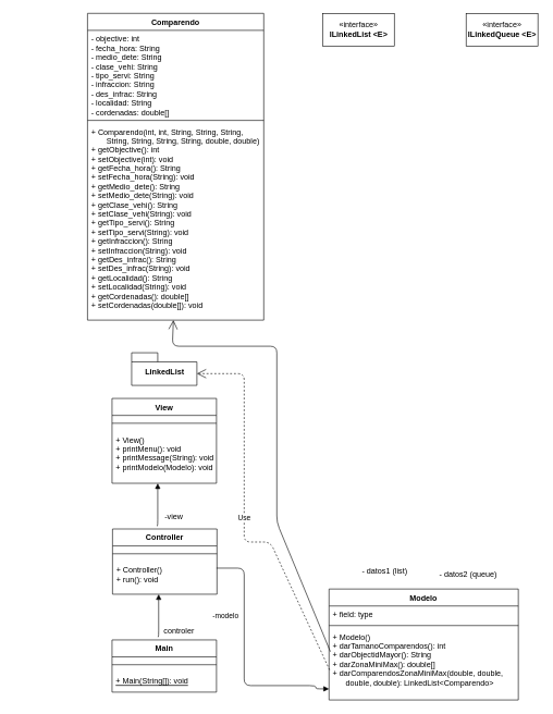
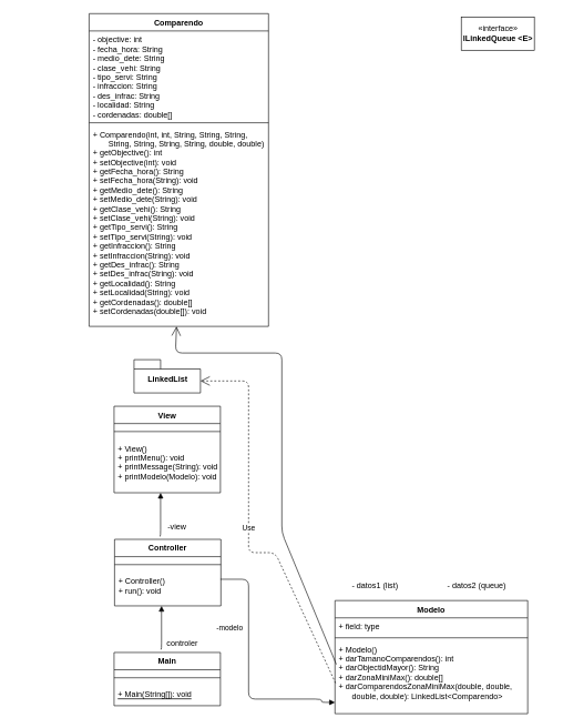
- <mxCell id="35" value="«interface»&lt;br&gt;&lt;b&gt;ILinkedList &amp;lt;E&amp;gt;&lt;/b&gt;" style="html=1;" vertex="1" parent="1"><mxGeometry x="380" y="20" width="110" height="50" as="geometry" /></mxCell>
- <mxCell id="38" value="«interface»&lt;br&gt;&lt;b&gt;ILinkedQueue &amp;lt;E&amp;gt;&lt;/b&gt;" style="html=1;" vertex="1" parent="1"><mxGeometry x="600" y="20" width="110" height="50" as="geometry" /></mxCell>
+ <mxCell id="38" value="«interface»&lt;br&gt;&lt;b&gt;ILinkedQueue &amp;lt;E&amp;gt;&lt;/b&gt;" style="html=1;" vertex="1" parent="1"><mxGeometry x="580" y="25" width="110" height="50" as="geometry" /></mxCell>
- <mxCell id="26" value="- datos1 (list)" style="text;html=1;align=center;verticalAlign=middle;resizable=0;points=[];autosize=1;" vertex="1" parent="1"><mxGeometry x="435" y="865" width="80" height="20" as="geometry" /></mxCell>
+ <mxCell id="26" value="- datos1 (list)" style="text;html=1;align=center;verticalAlign=middle;resizable=0;points=[];autosize=1;" vertex="1" parent="1"><mxGeometry x="410" y="870" width="80" height="20" as="geometry" /></mxCell>
